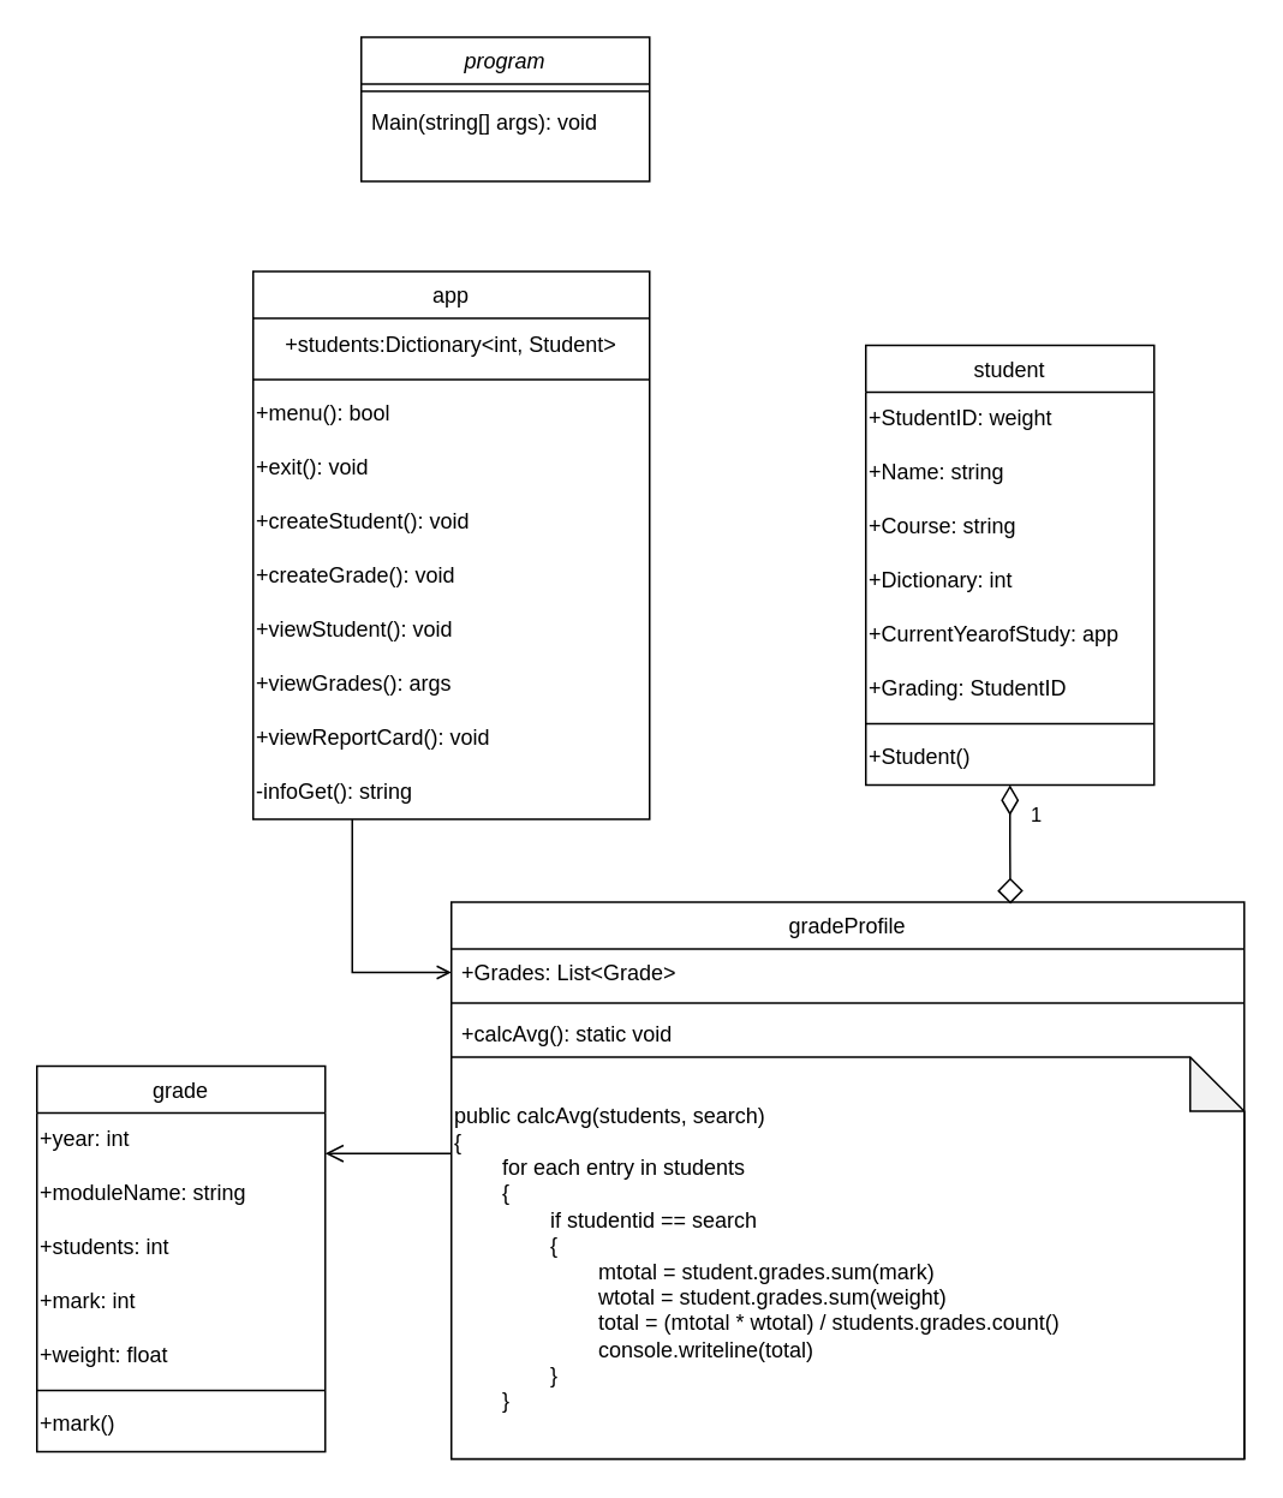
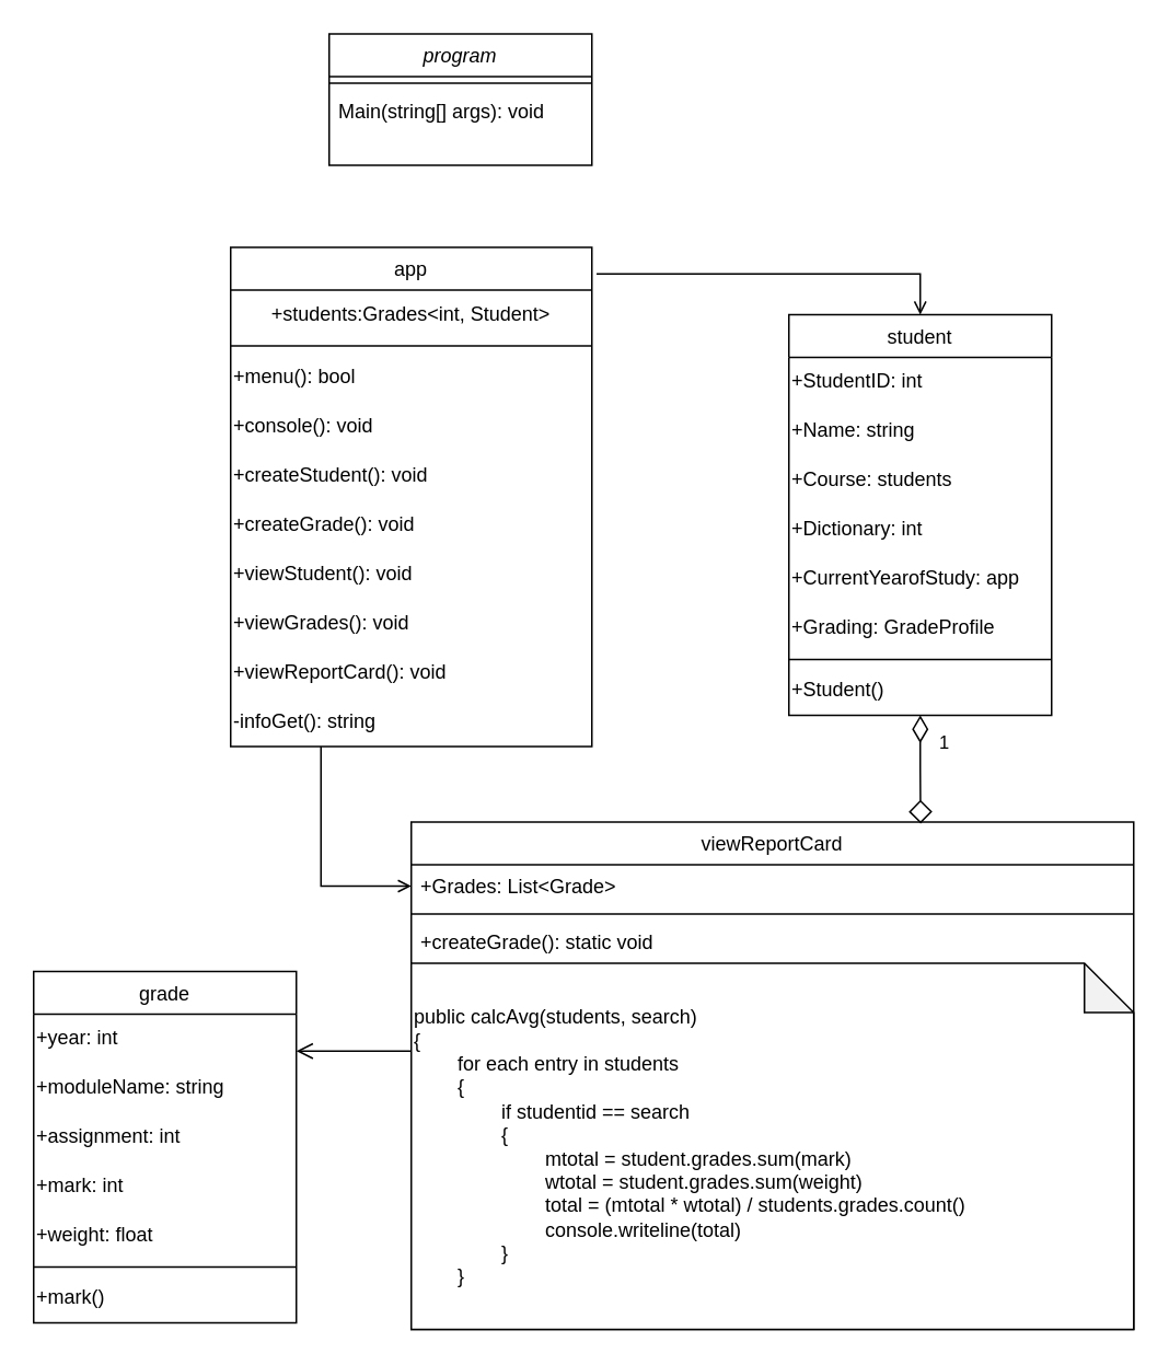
+ <mxCell id="33" style="edgeStyle=orthogonalEdgeStyle;rounded=0;orthogonalLoop=1;jettySize=auto;html=1;exitX=1.013;exitY=0.053;exitDx=0;exitDy=0;endArrow=open;endFill=0;entryX=0.5;entryY=0;entryDx=0;entryDy=0;exitPerimeter=0;" edge="1" parent="1" source="22" target="5"><mxGeometry relative="1" as="geometry"><mxPoint x="400" y="170" as="sourcePoint" /></mxGeometry></mxCell>
- <mxCell id="23" value="+students:Dictionary&amp;lt;int, Student&amp;gt;" style="text;html=1;strokeColor=none;fillColor=none;align=center;verticalAlign=middle;whiteSpace=wrap;rounded=0;" vertex="1" parent="22"><mxGeometry y="26" width="220" height="30" as="geometry" /></mxCell>
+ <mxCell id="23" value="+students:Grades&amp;lt;int, Student&amp;gt;" style="text;html=1;strokeColor=none;fillColor=none;align=center;verticalAlign=middle;whiteSpace=wrap;rounded=0;" vertex="1" parent="22"><mxGeometry y="26" width="220" height="30" as="geometry" /></mxCell>
- <mxCell id="6" value="+StudentID: weight" style="text;html=1;strokeColor=none;fillColor=none;align=left;verticalAlign=middle;whiteSpace=wrap;rounded=0;" vertex="1" parent="5"><mxGeometry y="26" width="160" height="30" as="geometry" /></mxCell>
+ <mxCell id="6" value="+StudentID: int" style="text;html=1;strokeColor=none;fillColor=none;align=left;verticalAlign=middle;whiteSpace=wrap;rounded=0;" vertex="1" parent="5"><mxGeometry y="26" width="160" height="30" as="geometry" /></mxCell>
- <mxCell id="26" value="+exit(): void" style="text;html=1;strokeColor=none;fillColor=none;align=left;verticalAlign=middle;whiteSpace=wrap;rounded=0;" vertex="1" parent="22"><mxGeometry y="94" width="220" height="30" as="geometry" /></mxCell>
+ <mxCell id="26" value="+console(): void" style="text;html=1;strokeColor=none;fillColor=none;align=left;verticalAlign=middle;whiteSpace=wrap;rounded=0;" vertex="1" parent="22"><mxGeometry y="94" width="220" height="30" as="geometry" /></mxCell>
- <mxCell id="8" value="+Course: string" style="text;html=1;strokeColor=none;fillColor=none;align=left;verticalAlign=middle;whiteSpace=wrap;rounded=0;" parent="5" vertex="1"><mxGeometry y="86" width="160" height="30" as="geometry" /></mxCell>
+ <mxCell id="8" value="+Course: students" style="text;html=1;strokeColor=none;fillColor=none;align=left;verticalAlign=middle;whiteSpace=wrap;rounded=0;" parent="5" vertex="1"><mxGeometry y="86" width="160" height="30" as="geometry" /></mxCell>
- <mxCell id="30" value="+viewGrades(): args" style="text;html=1;strokeColor=none;fillColor=none;align=left;verticalAlign=middle;whiteSpace=wrap;rounded=0;" vertex="1" parent="22"><mxGeometry y="214" width="220" height="30" as="geometry" /></mxCell>
+ <mxCell id="30" value="+viewGrades(): void" style="text;html=1;strokeColor=none;fillColor=none;align=left;verticalAlign=middle;whiteSpace=wrap;rounded=0;" vertex="1" parent="22"><mxGeometry y="214" width="220" height="30" as="geometry" /></mxCell>
- <mxCell id="11" value="+Grading: StudentID" style="text;html=1;strokeColor=none;fillColor=none;align=left;verticalAlign=middle;whiteSpace=wrap;rounded=0;" vertex="1" parent="5"><mxGeometry y="176" width="160" height="30" as="geometry" /></mxCell>
+ <mxCell id="11" value="+Grading: GradeProfile" style="text;html=1;strokeColor=none;fillColor=none;align=left;verticalAlign=middle;whiteSpace=wrap;rounded=0;" vertex="1" parent="5"><mxGeometry y="176" width="160" height="30" as="geometry" /></mxCell>
- <mxCell id="34" value="gradeProfile" style="swimlane;fontStyle=0;align=center;verticalAlign=top;childLayout=stackLayout;horizontal=1;startSize=26;horizontalStack=0;resizeParent=1;resizeParentMax=0;resizeLast=0;collapsible=1;marginBottom=0;" parent="1" vertex="1"><mxGeometry x="250" y="500" width="440" height="309" as="geometry" /></mxCell>
+ <mxCell id="34" value="viewReportCard" style="swimlane;fontStyle=0;align=center;verticalAlign=top;childLayout=stackLayout;horizontal=1;startSize=26;horizontalStack=0;resizeParent=1;resizeParentMax=0;resizeLast=0;collapsible=1;marginBottom=0;" parent="1" vertex="1"><mxGeometry x="250" y="500" width="440" height="309" as="geometry" /></mxCell>
- <mxCell id="37" value="+calcAvg(): static void" style="text;strokeColor=none;fillColor=none;align=left;verticalAlign=top;spacingLeft=4;spacingRight=4;overflow=hidden;rotatable=0;points=[[0,0.5],[1,0.5]];portConstraint=eastwest;" parent="34" vertex="1"><mxGeometry y="60" width="440" height="26" as="geometry" /></mxCell>
+ <mxCell id="37" value="+createGrade(): static void" style="text;strokeColor=none;fillColor=none;align=left;verticalAlign=top;spacingLeft=4;spacingRight=4;overflow=hidden;rotatable=0;points=[[0,0.5],[1,0.5]];portConstraint=eastwest;" parent="34" vertex="1"><mxGeometry y="60" width="440" height="26" as="geometry" /></mxCell>
- <mxCell id="17" value="+students: int" style="text;html=1;strokeColor=none;fillColor=none;align=left;verticalAlign=middle;whiteSpace=wrap;rounded=0;" parent="14" vertex="1"><mxGeometry y="86" width="160" height="30" as="geometry" /></mxCell>
+ <mxCell id="17" value="+assignment: int" style="text;html=1;strokeColor=none;fillColor=none;align=left;verticalAlign=middle;whiteSpace=wrap;rounded=0;" parent="14" vertex="1"><mxGeometry y="86" width="160" height="30" as="geometry" /></mxCell>
